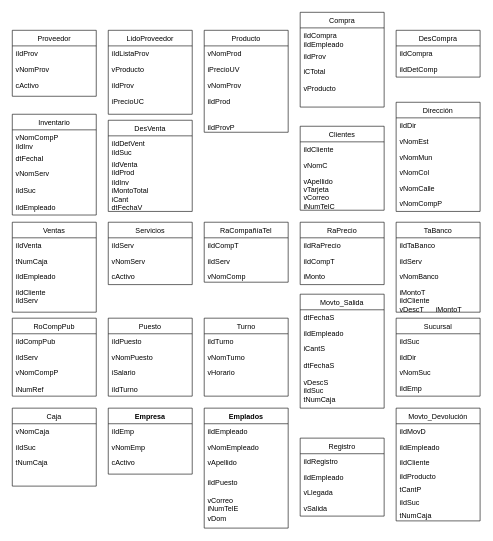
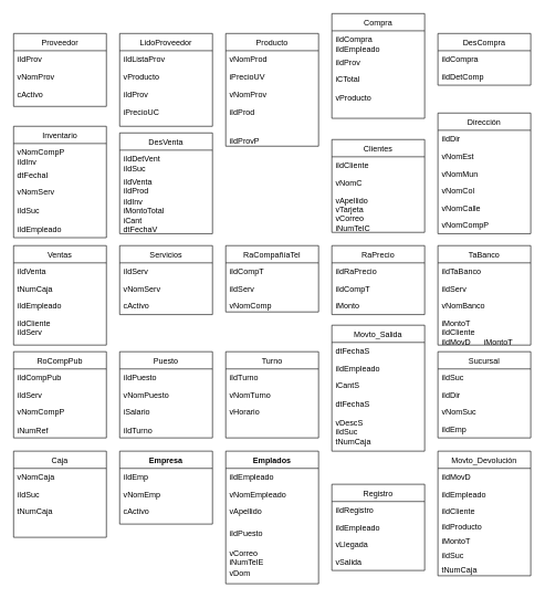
- <mxCell id="38" value="iMontoT&#10;iIdCliente&#10;vDescT      iMontoT&#10;" style="text;strokeColor=none;fillColor=none;align=left;verticalAlign=top;spacingLeft=4;spacingRight=4;overflow=hidden;rotatable=0;points=[[0,0.5],[1,0.5]];portConstraint=eastwest;" vertex="1" parent="34"><mxGeometry y="104" width="140" height="46" as="geometry" /></mxCell>
+ <mxCell id="38" value="iMontoT&#10;iIdCliente&#10;iIdMovD      iMontoT&#10;" style="text;strokeColor=none;fillColor=none;align=left;verticalAlign=top;spacingLeft=4;spacingRight=4;overflow=hidden;rotatable=0;points=[[0,0.5],[1,0.5]];portConstraint=eastwest;" vertex="1" parent="34"><mxGeometry y="104" width="140" height="46" as="geometry" /></mxCell>
- <mxCell id="99" value="tCantP" style="text;strokeColor=none;fillColor=none;align=left;verticalAlign=top;spacingLeft=4;spacingRight=4;overflow=hidden;rotatable=0;points=[[0,0.5],[1,0.5]];portConstraint=eastwest;" vertex="1" parent="94"><mxGeometry y="122" width="140" height="22" as="geometry" /></mxCell>
+ <mxCell id="99" value="iMontoT" style="text;strokeColor=none;fillColor=none;align=left;verticalAlign=top;spacingLeft=4;spacingRight=4;overflow=hidden;rotatable=0;points=[[0,0.5],[1,0.5]];portConstraint=eastwest;" vertex="1" parent="94"><mxGeometry y="122" width="140" height="22" as="geometry" /></mxCell>
